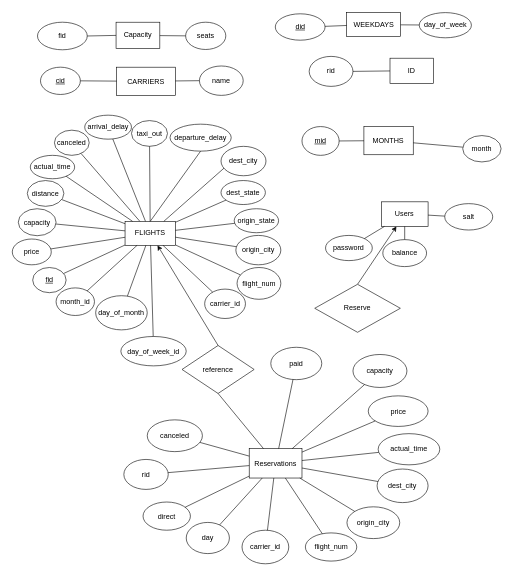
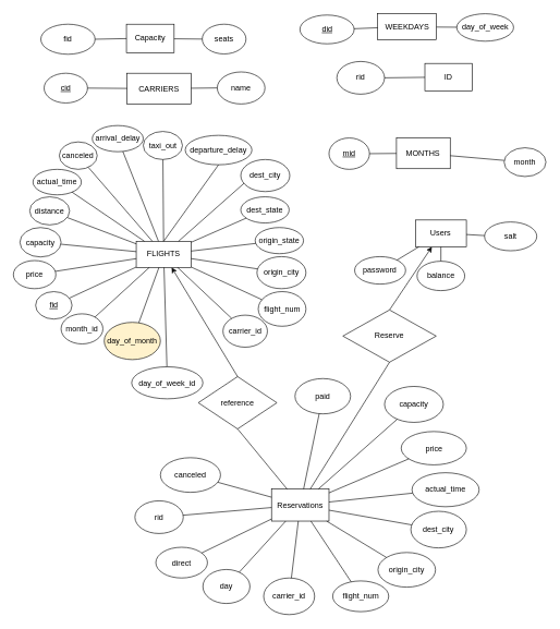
- <mxCell id="15" value="day_of_month" style="ellipse;whiteSpace=wrap;html=1;" vertex="1" parent="1"><mxGeometry x="159" y="492" width="86" height="57" as="geometry" /></mxCell>
+ <mxCell id="15" value="day_of_month" style="ellipse;whiteSpace=wrap;html=1;fillColor=#fff2cc;" vertex="1" parent="1"><mxGeometry x="159" y="492" width="86" height="57" as="geometry" /></mxCell>
+ <mxCell id="96" value="" style="endArrow=none;html=1;entryX=0.5;entryY=1;entryDx=0;entryDy=0;" edge="1" parent="1" source="69" target="95"><mxGeometry width="50" height="50" relative="1" as="geometry"><mxPoint x="202" y="547" as="sourcePoint" /><mxPoint x="252" y="497" as="targetPoint" /></mxGeometry></mxCell>
